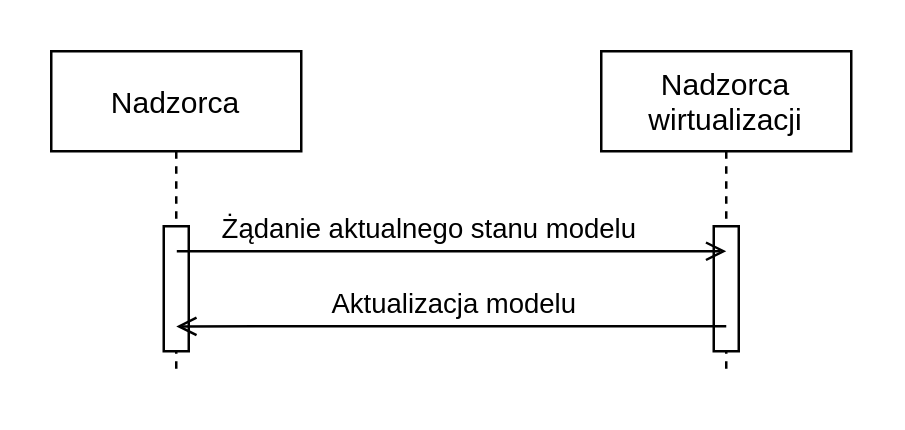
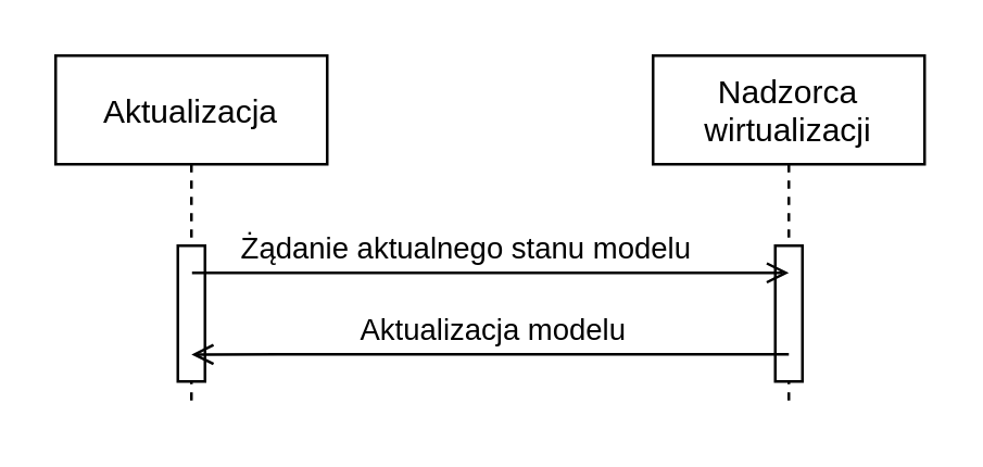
- <mxCell id="2" value="Nadzorca" style="shape=umlLifeline;perimeter=lifelinePerimeter;container=1;collapsible=0;recursiveResize=0;rounded=0;shadow=0;strokeWidth=1;" parent="1" vertex="1"><mxGeometry x="20" y="20" width="100" height="130" as="geometry" /></mxCell>
+ <mxCell id="2" value="Aktualizacja" style="shape=umlLifeline;perimeter=lifelinePerimeter;container=1;collapsible=0;recursiveResize=0;rounded=0;shadow=0;strokeWidth=1;" parent="1" vertex="1"><mxGeometry x="20" y="20" width="100" height="130" as="geometry" /></mxCell>
